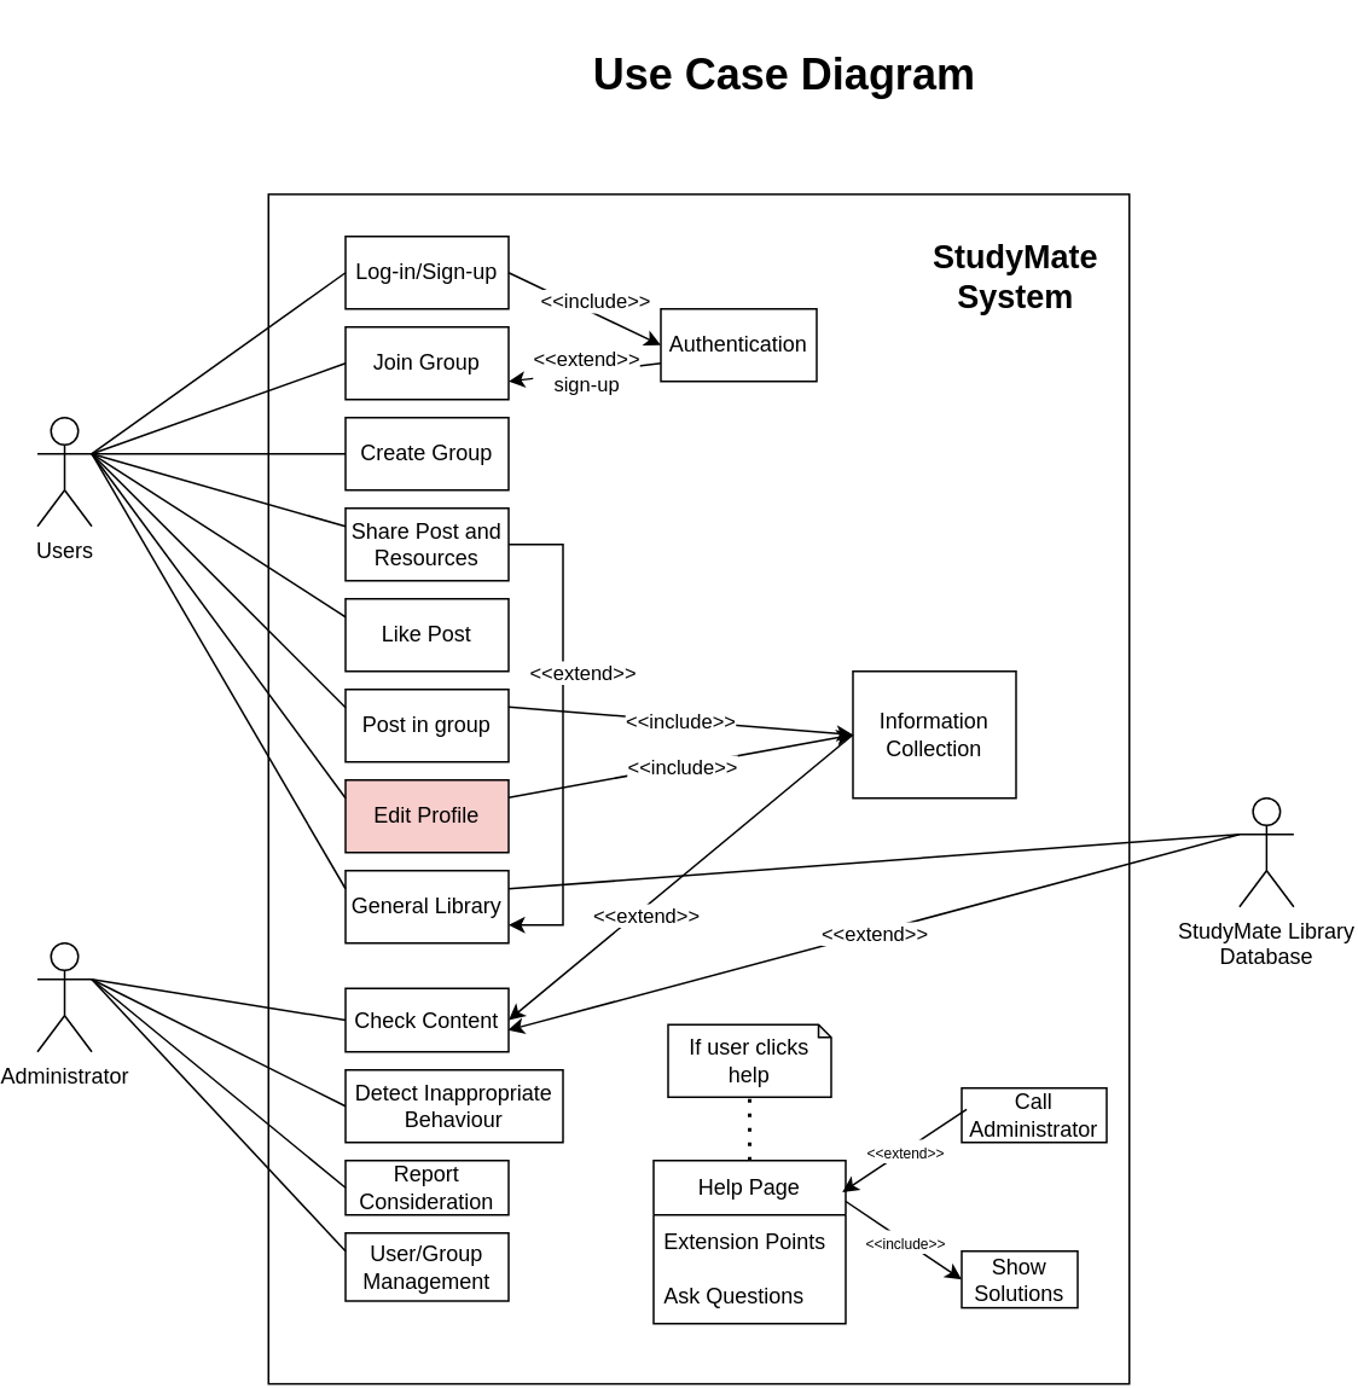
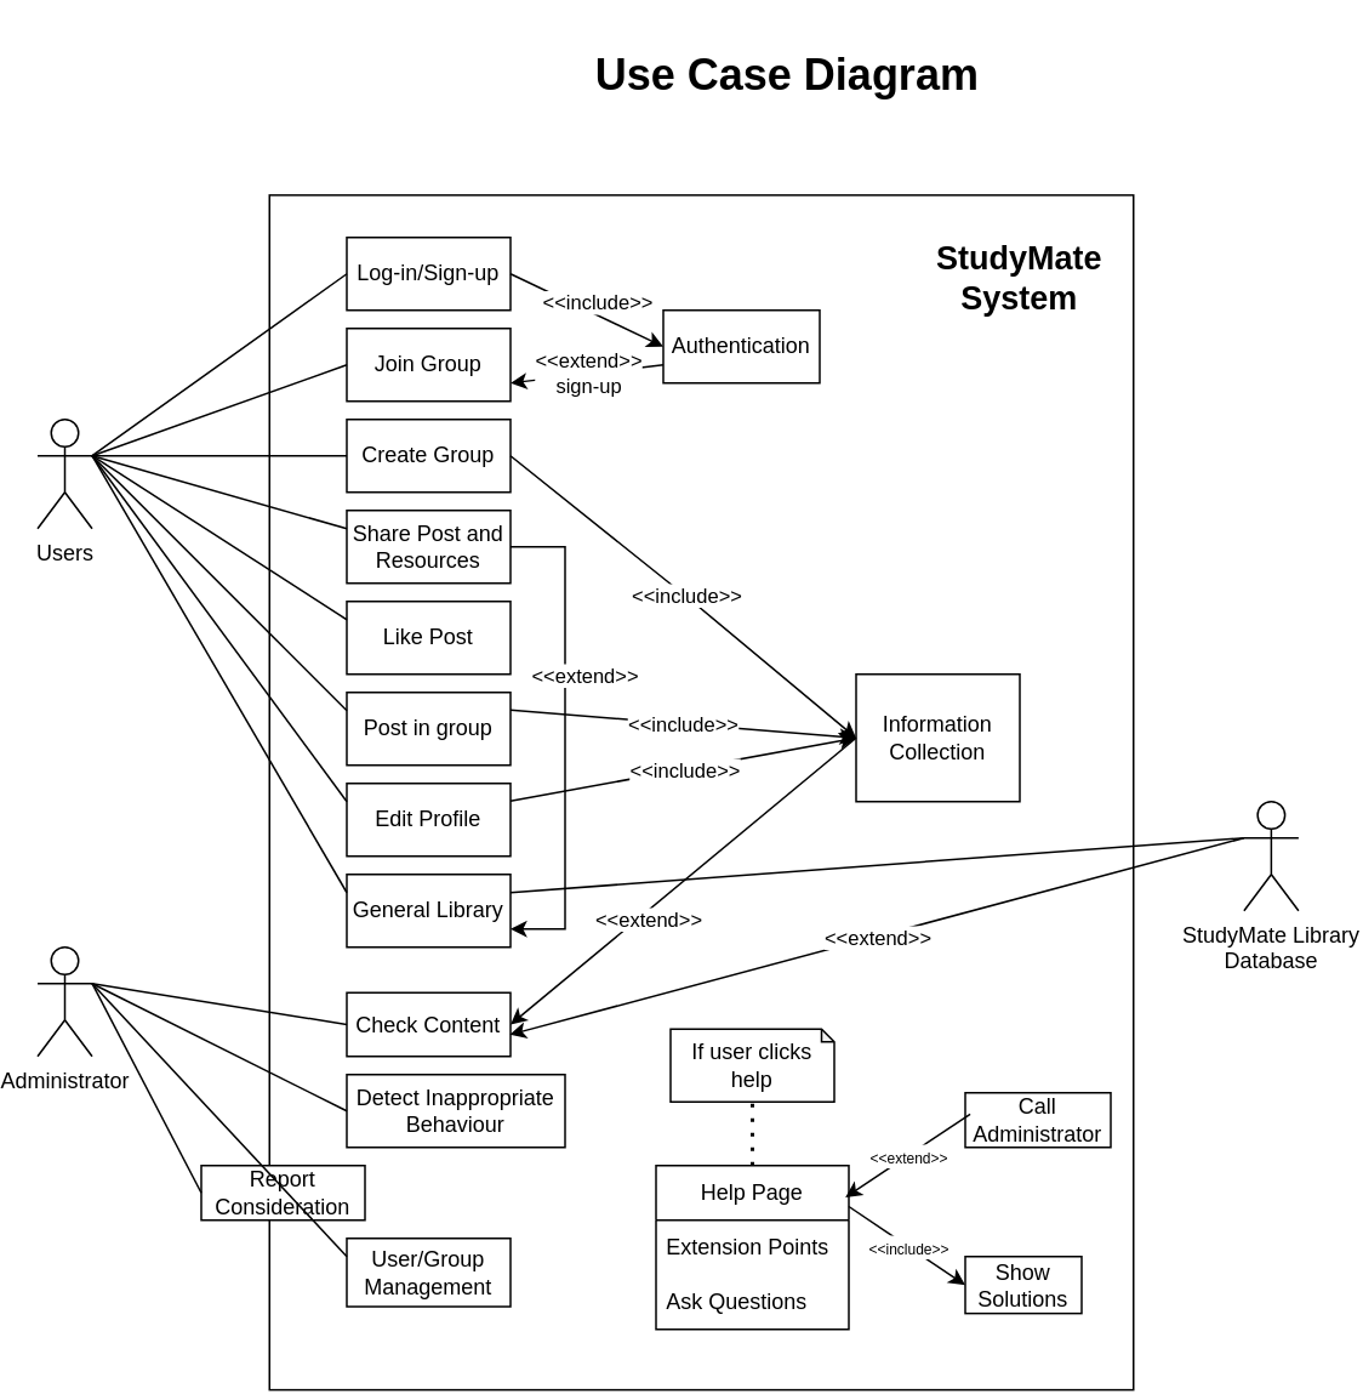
+ <mxCell id="17" value="" style="endArrow=classic;html=1;rounded=0;exitX=1;exitY=0.5;exitDx=0;exitDy=0;entryX=0;entryY=0.5;entryDx=0;entryDy=0;" edge="1" parent="1" source="12" target="13"><mxGeometry relative="1" as="geometry"><mxPoint x="420" y="425" as="sourcePoint" /><mxPoint x="354" y="390" as="targetPoint" /><Array as="points"><mxPoint x="380" y="330" /></Array></mxGeometry></mxCell>
+ <mxCell id="18" value="&amp;lt;&amp;lt;include&amp;gt;&amp;gt;" style="edgeLabel;resizable=0;html=1;;align=center;verticalAlign=middle;" connectable="0" vertex="1" parent="17"><mxGeometry relative="1" as="geometry" /></mxCell>
- <mxCell id="15" value="Edit Profile" style="rounded=0;whiteSpace=wrap;html=1;fillColor=#f8cecc;" vertex="1" parent="1"><mxGeometry x="190" y="430" width="90" height="40" as="geometry" /></mxCell>
+ <mxCell id="15" value="Edit Profile" style="rounded=0;whiteSpace=wrap;html=1;" vertex="1" parent="1"><mxGeometry x="190" y="430" width="90" height="40" as="geometry" /></mxCell>
- <mxCell id="37" value="Report Consideration" style="rounded=0;whiteSpace=wrap;html=1;" vertex="1" parent="1"><mxGeometry x="190" y="640" width="90" height="30" as="geometry" /></mxCell>
+ <mxCell id="37" value="Report Consideration" style="rounded=0;whiteSpace=wrap;html=1;" vertex="1" parent="1"><mxGeometry x="110" y="640" width="90" height="30" as="geometry" /></mxCell>
